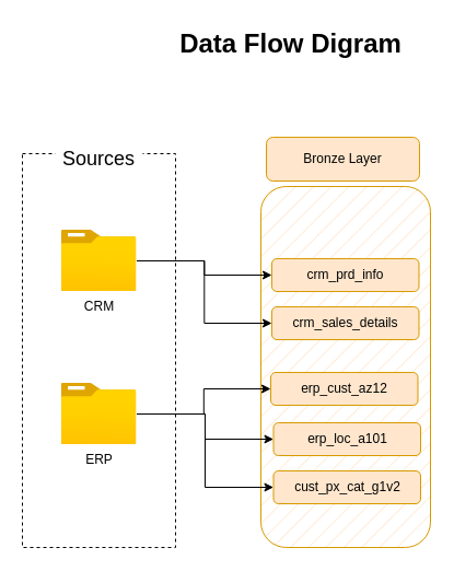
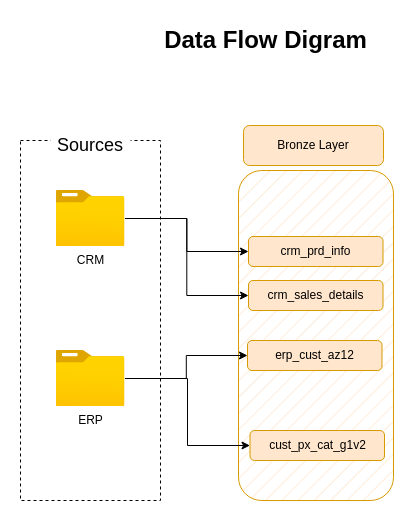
- <mxCell id="9" value="CRM" style="image;aspect=fixed;html=1;points=[];align=center;fontSize=12;image=img/lib/azure2/general/Folder_Blank.svg;" vertex="1" parent="1"><mxGeometry x="55.5" y="210" width="69" height="56.0" as="geometry" /></mxCell>
+ <mxCell id="9" value="CRM" style="image;aspect=fixed;html=1;points=[];align=center;fontSize=12;image=img/lib/azure2/general/Folder_Blank.svg;" vertex="1" parent="1"><mxGeometry x="55.5" y="190" width="69" height="56.0" as="geometry" /></mxCell>
- <mxCell id="11" style="edgeStyle=orthogonalEdgeStyle;rounded=0;orthogonalLoop=1;jettySize=auto;html=1;" edge="1" parent="1" source="13" target="17"><mxGeometry relative="1" as="geometry" /></mxCell>
- <mxCell id="17" value="erp_loc_a101" style="rounded=1;whiteSpace=wrap;html=1;fillColor=#ffe6cc;strokeColor=#d79b00;fillStyle=auto;" vertex="1" parent="1"><mxGeometry x="249.5" y="386" width="134.5" height="30" as="geometry" /></mxCell>
